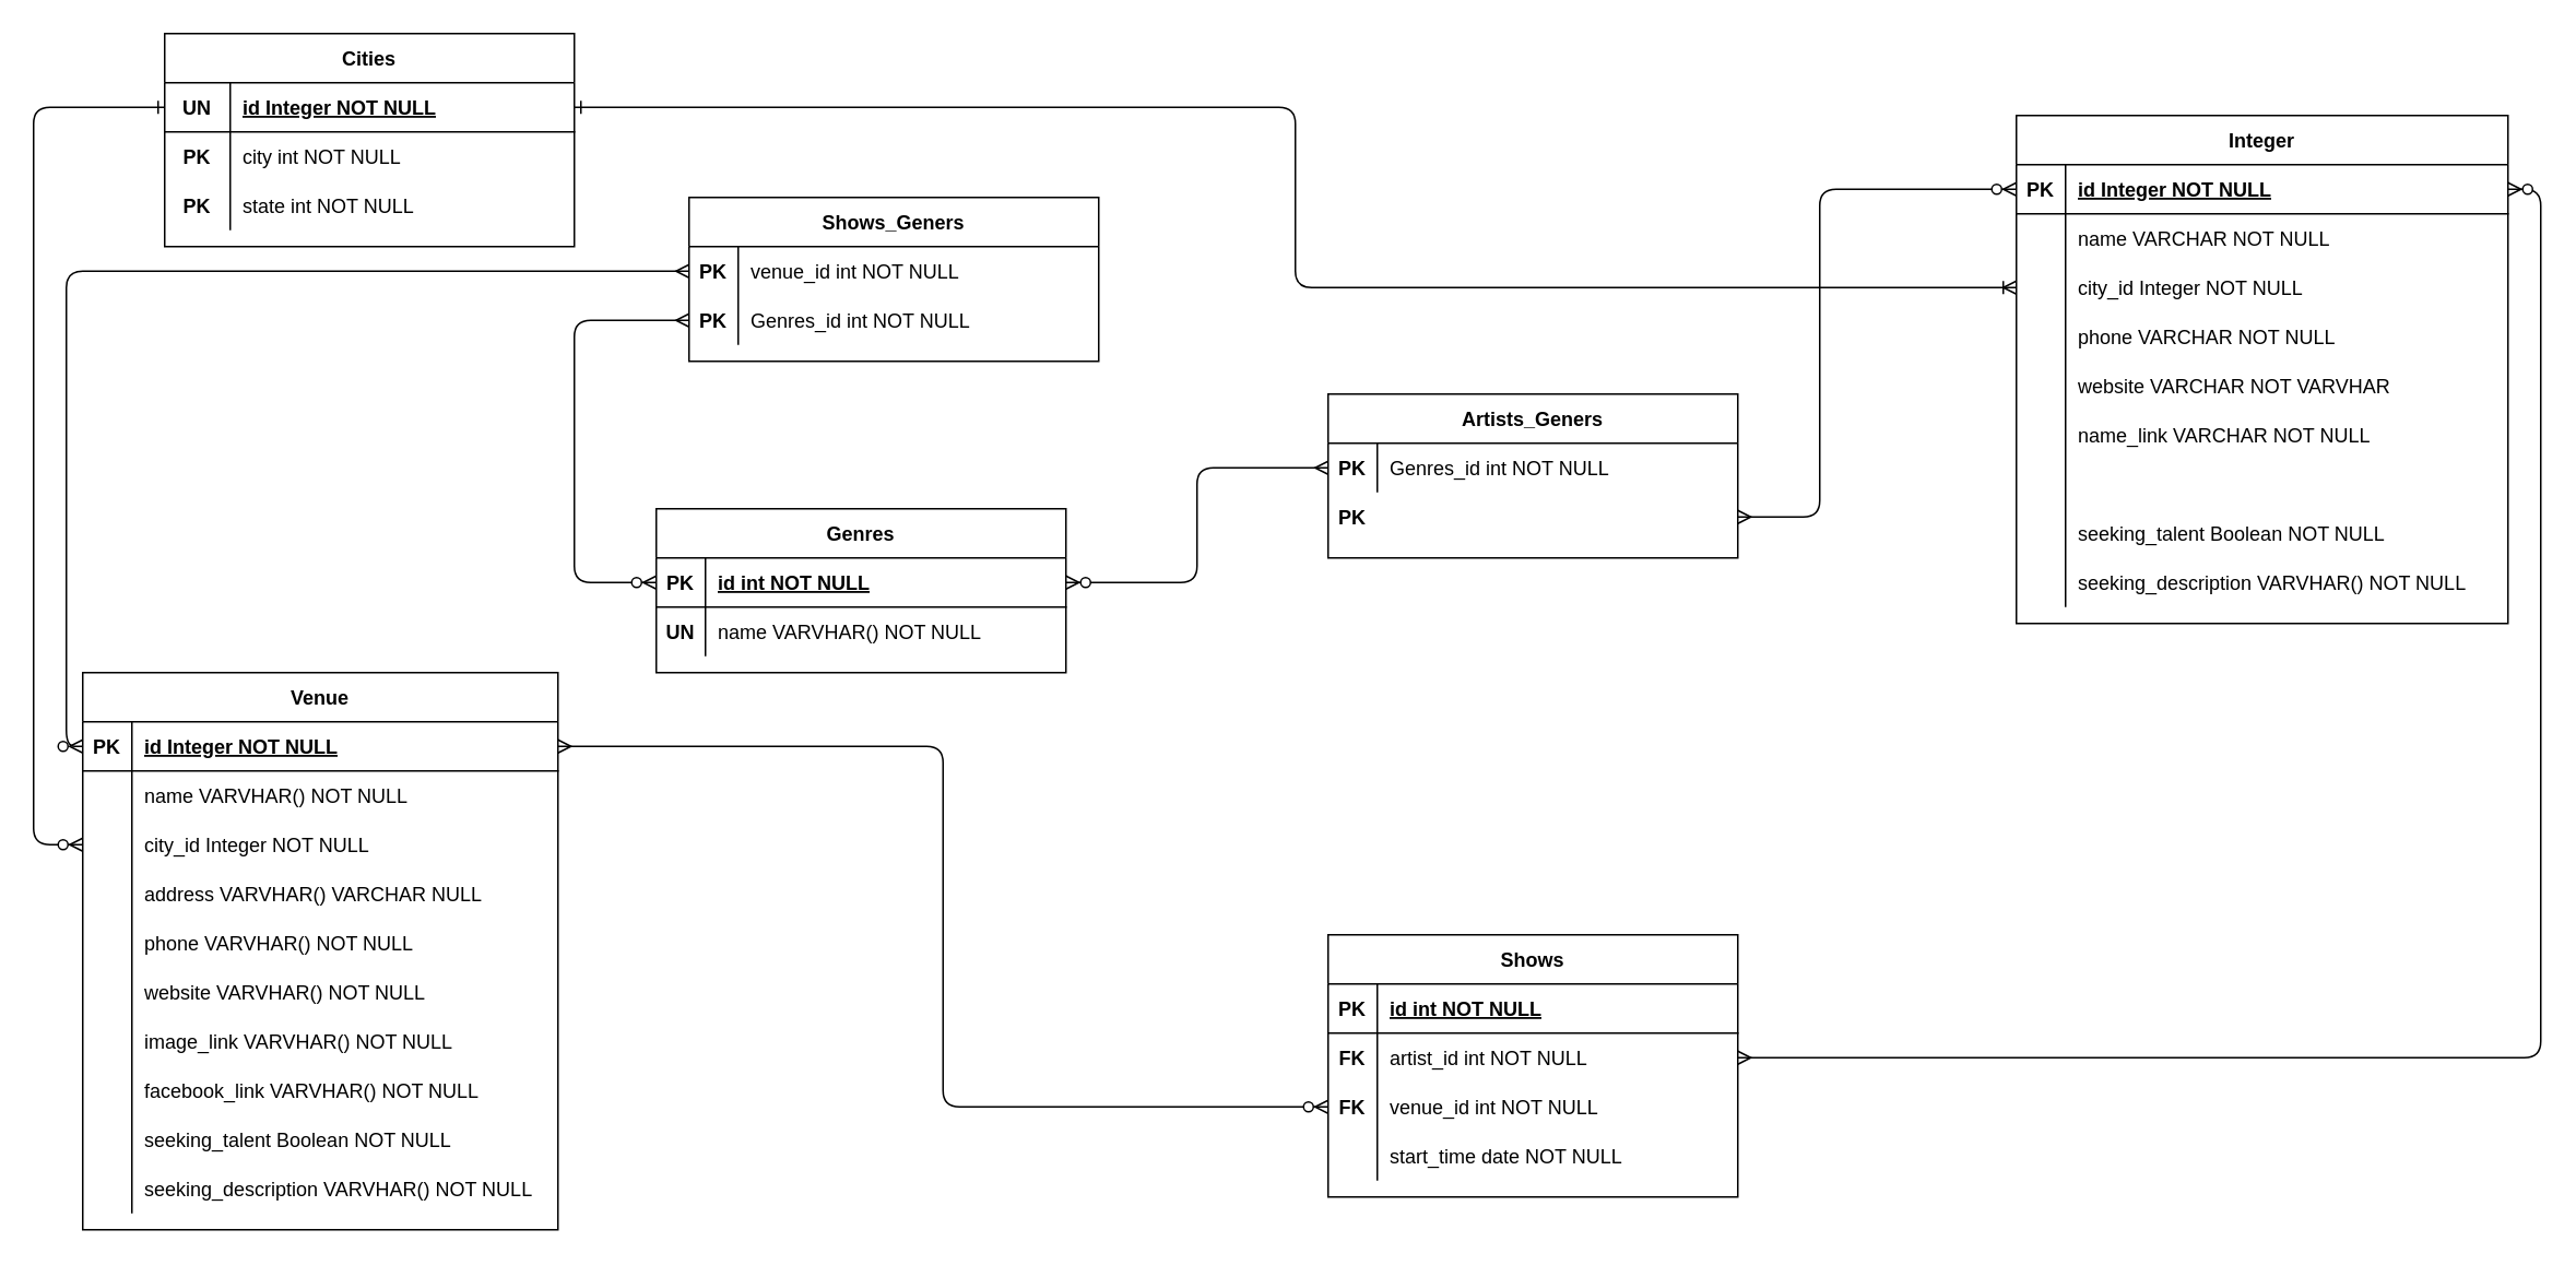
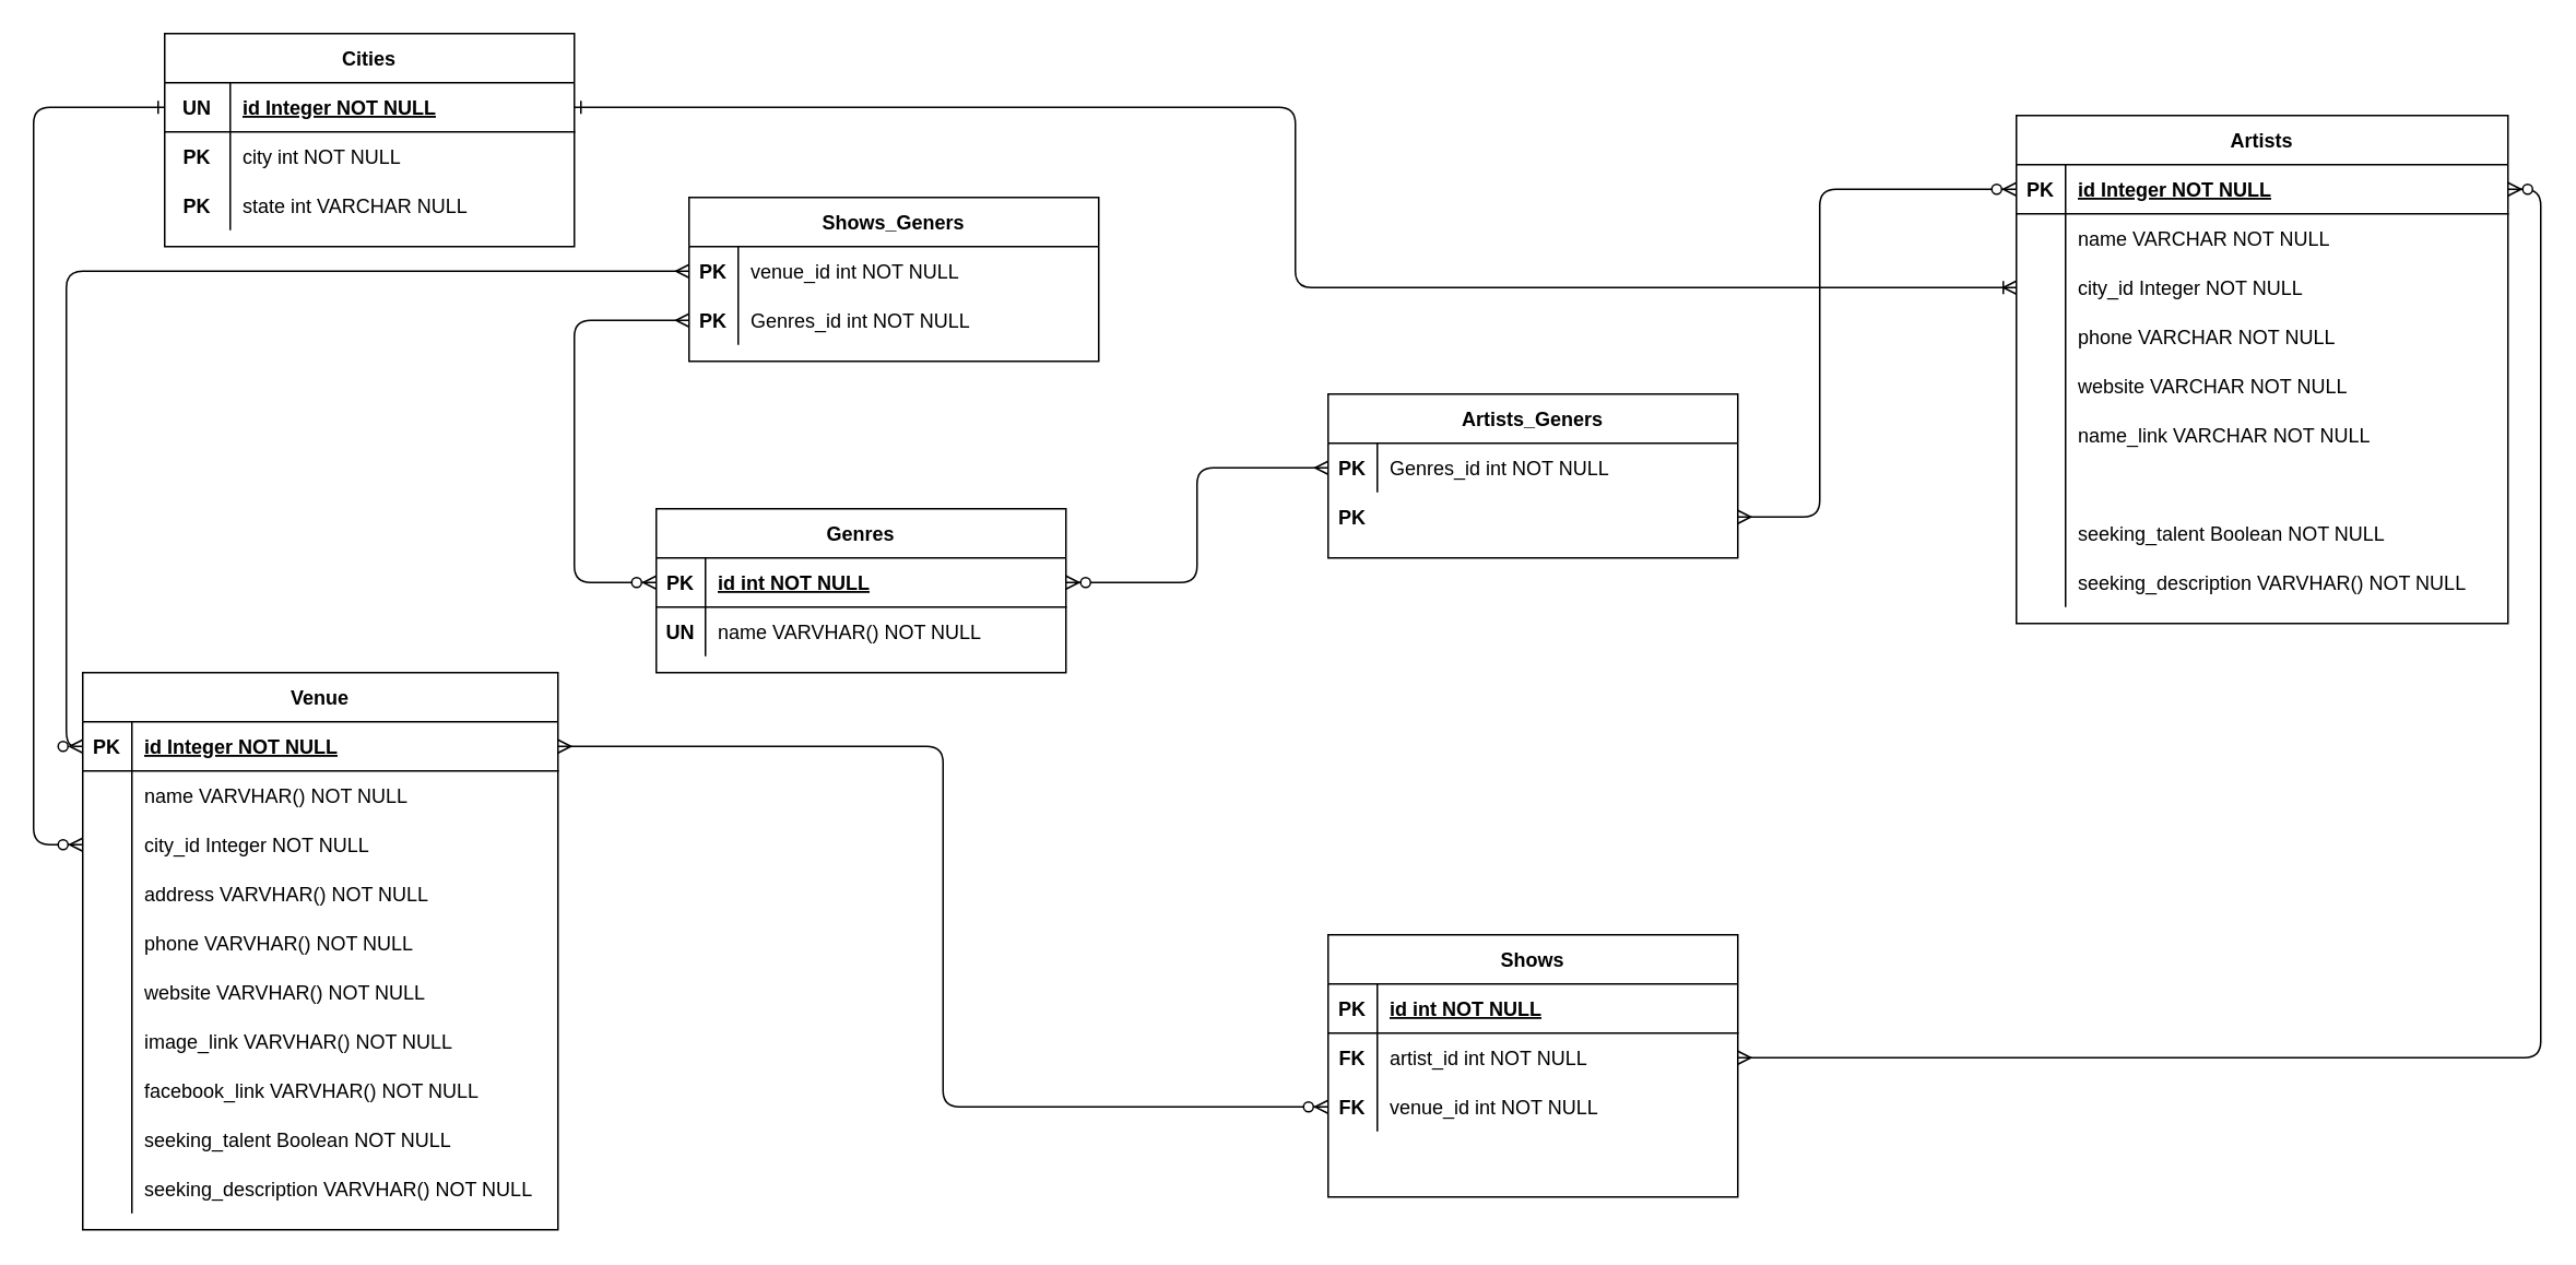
- <mxCell id="64" value="Integer" style="shape=table;startSize=30;container=1;collapsible=1;childLayout=tableLayout;fixedRows=1;rowLines=0;fontStyle=1;align=center;resizeLast=1;" parent="1" vertex="1"><mxGeometry x="1230" y="70" width="300" height="310" as="geometry" /></mxCell>
+ <mxCell id="64" value="Artists" style="shape=table;startSize=30;container=1;collapsible=1;childLayout=tableLayout;fixedRows=1;rowLines=0;fontStyle=1;align=center;resizeLast=1;" parent="1" vertex="1"><mxGeometry x="1230" y="70" width="300" height="310" as="geometry" /></mxCell>
- <mxCell id="62" value="state int NOT NULL" style="shape=partialRectangle;overflow=hidden;connectable=0;fillColor=none;top=0;left=0;bottom=0;right=0;align=left;spacingLeft=6;" parent="60" vertex="1"><mxGeometry x="40" width="210" height="30" as="geometry" /></mxCell>
+ <mxCell id="62" value="state int VARCHAR NULL" style="shape=partialRectangle;overflow=hidden;connectable=0;fillColor=none;top=0;left=0;bottom=0;right=0;align=left;spacingLeft=6;" parent="60" vertex="1"><mxGeometry x="40" width="210" height="30" as="geometry" /></mxCell>
- <mxCell id="79" value="website VARCHAR NOT VARVHAR" style="shape=partialRectangle;overflow=hidden;connectable=0;fillColor=none;top=0;left=0;bottom=0;right=0;align=left;spacingLeft=6;" parent="77" vertex="1"><mxGeometry x="30" width="270" height="30" as="geometry" /></mxCell>
+ <mxCell id="79" value="website VARCHAR NOT NULL" style="shape=partialRectangle;overflow=hidden;connectable=0;fillColor=none;top=0;left=0;bottom=0;right=0;align=left;spacingLeft=6;" parent="77" vertex="1"><mxGeometry x="30" width="270" height="30" as="geometry" /></mxCell>
- <mxCell id="34" value="address VARVHAR() VARCHAR NULL" style="shape=partialRectangle;overflow=hidden;connectable=0;fillColor=none;top=0;left=0;bottom=0;right=0;align=left;spacingLeft=6;" parent="32" vertex="1"><mxGeometry x="30" width="260" height="30" as="geometry" /></mxCell>
+ <mxCell id="34" value="address VARVHAR() NOT NULL" style="shape=partialRectangle;overflow=hidden;connectable=0;fillColor=none;top=0;left=0;bottom=0;right=0;align=left;spacingLeft=6;" parent="32" vertex="1"><mxGeometry x="30" width="260" height="30" as="geometry" /></mxCell>
- <mxCell id="21" value="start_time date NOT NULL" style="shape=partialRectangle;overflow=hidden;connectable=0;fillColor=none;top=0;left=0;bottom=0;right=0;align=left;spacingLeft=6;" parent="19" vertex="1"><mxGeometry x="30" width="220" height="30" as="geometry" /></mxCell>
